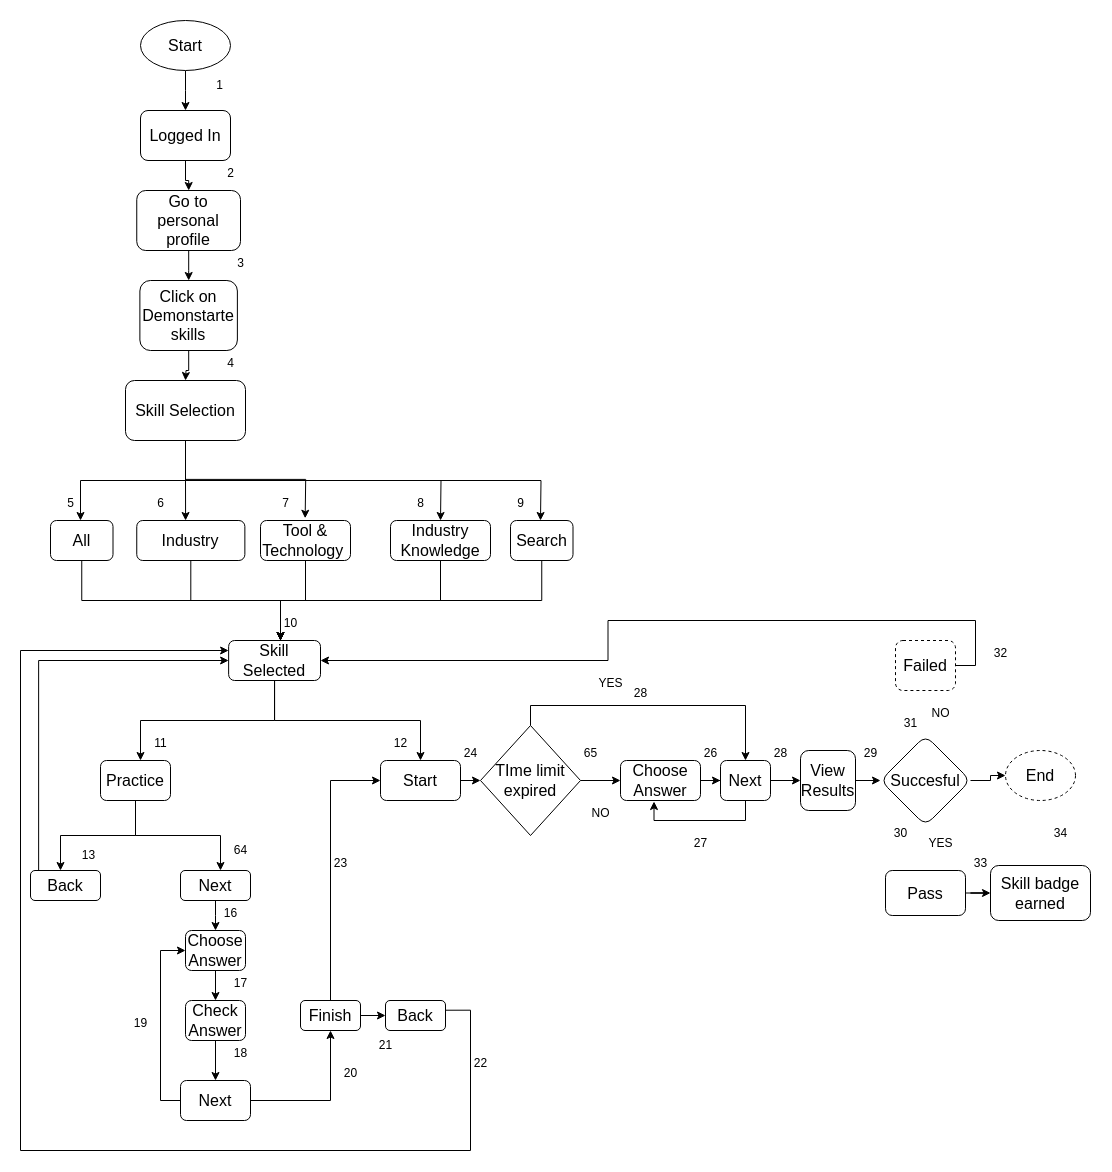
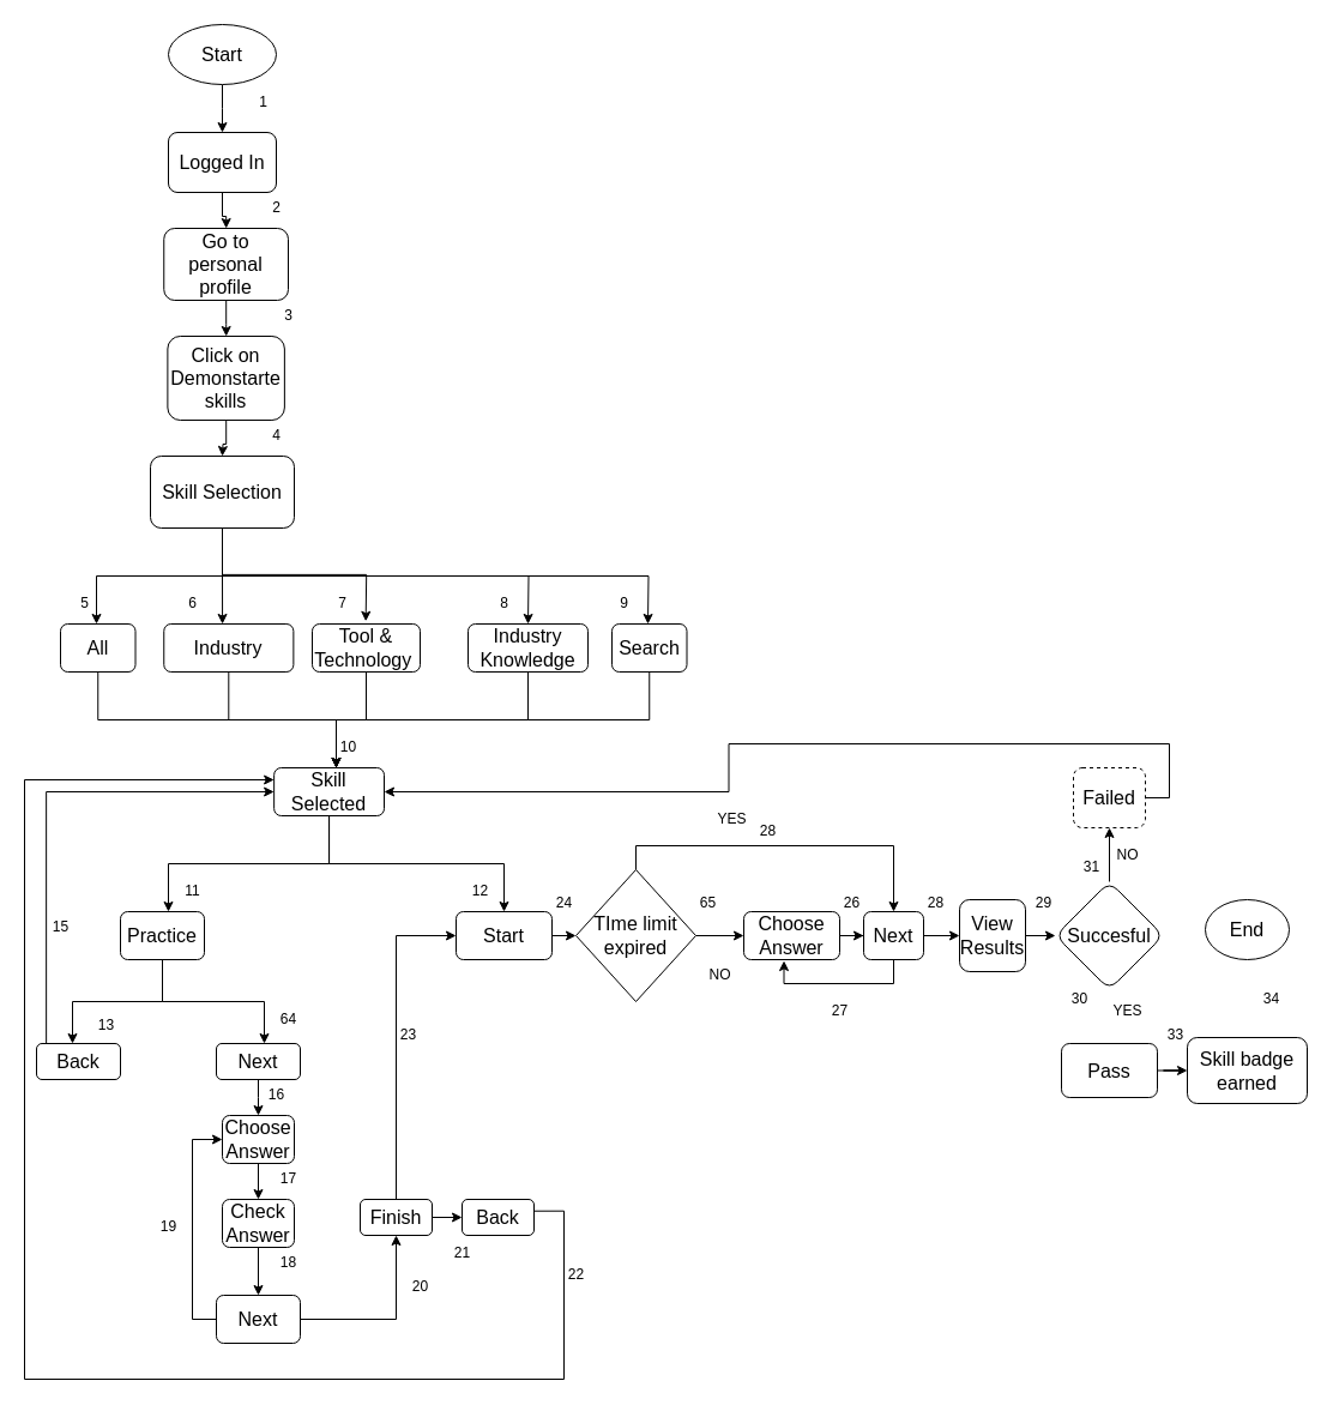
- <mxCell id="104" value="32" style="text;html=1;align=center;verticalAlign=middle;resizable=0;points=[];autosize=1;strokeColor=none;fillColor=none;" vertex="1" parent="1"><mxGeometry x="980" y="638" width="40" height="30" as="geometry" /></mxCell>
+ <mxCell id="86" value="15" style="text;html=1;align=center;verticalAlign=middle;resizable=0;points=[];autosize=1;strokeColor=none;fillColor=none;" vertex="1" parent="1"><mxGeometry x="30" y="758" width="40" height="30" as="geometry" /></mxCell>
- <mxCell id="67" value="End" style="ellipse;whiteSpace=wrap;html=1;fontSize=16;dashed=1;" parent="1" vertex="1"><mxGeometry x="1005" y="750" width="70" height="50" as="geometry" /></mxCell>
+ <mxCell id="67" value="End" style="ellipse;whiteSpace=wrap;html=1;fontSize=16;" parent="1" vertex="1"><mxGeometry x="1005" y="750" width="70" height="50" as="geometry" /></mxCell>
- <mxCell id="60" value="" style="edgeStyle=orthogonalEdgeStyle;rounded=0;orthogonalLoop=1;jettySize=auto;html=1;fontSize=16;" parent="1" source="61" target="67" edge="1"><mxGeometry relative="1" as="geometry" /></mxCell>
+ <mxCell id="60" value="" style="edgeStyle=orthogonalEdgeStyle;rounded=0;orthogonalLoop=1;jettySize=auto;html=1;fontSize=16;" parent="1" source="61" target="63" edge="1"><mxGeometry relative="1" as="geometry" /></mxCell>
